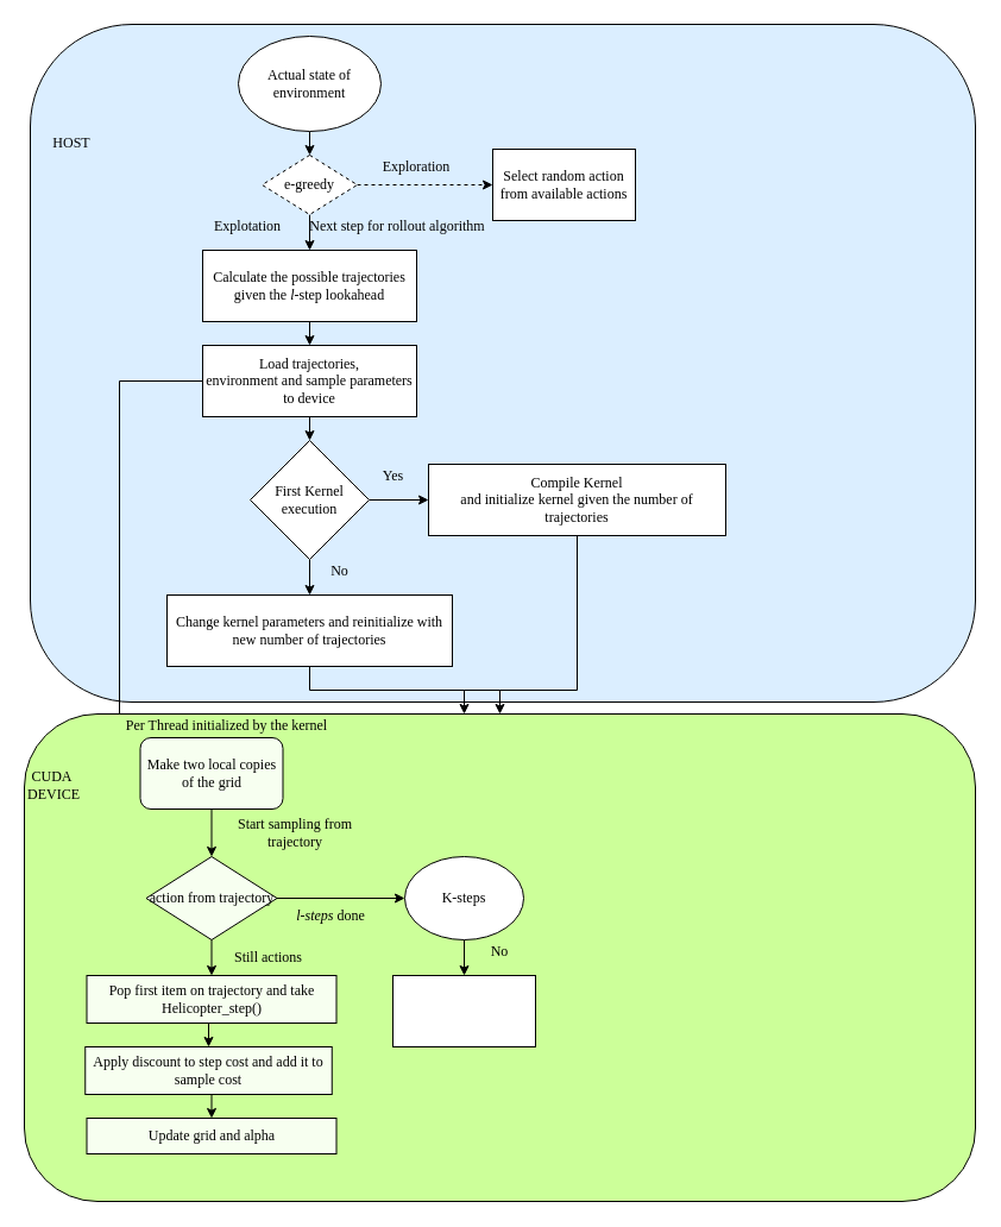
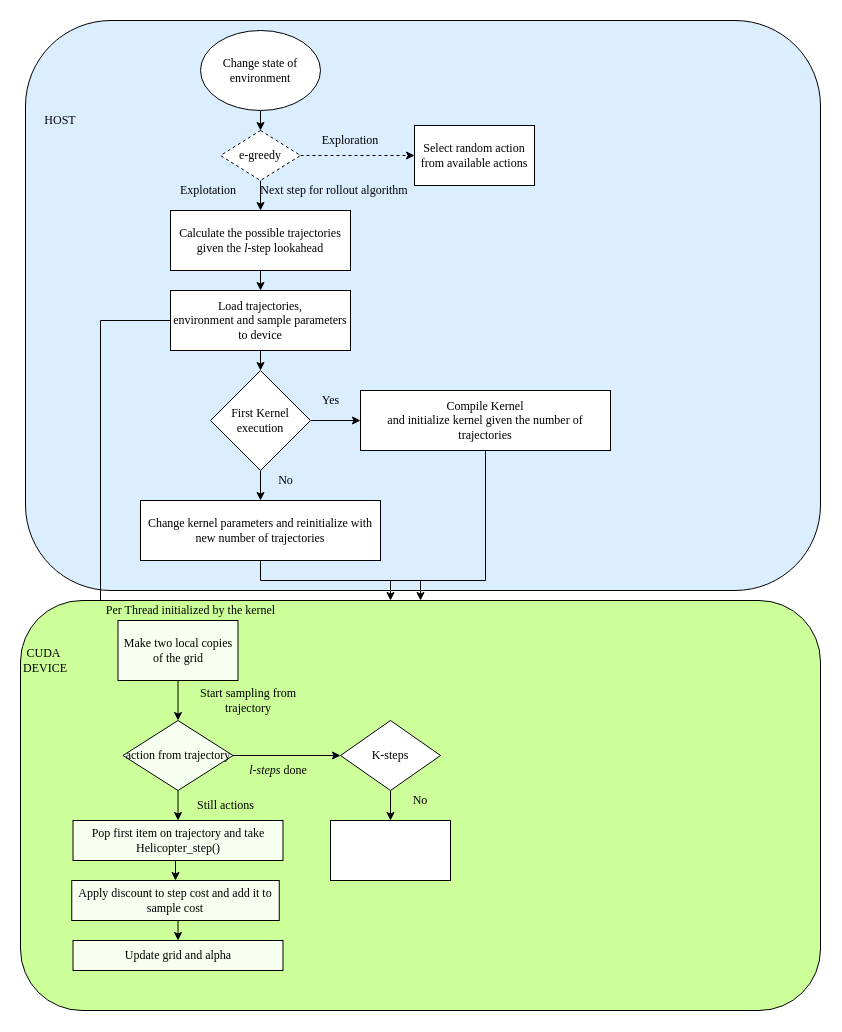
- <mxCell id="5" value="Actual state of environment" style="ellipse;whiteSpace=wrap;html=1;fontFamily=Verdana;fontSize=12;" vertex="1" parent="1"><mxGeometry x="200" y="30" width="120" height="80" as="geometry" /></mxCell>
+ <mxCell id="5" value="Change state of environment" style="ellipse;whiteSpace=wrap;html=1;fontFamily=Verdana;fontSize=12;" vertex="1" parent="1"><mxGeometry x="200" y="30" width="120" height="80" as="geometry" /></mxCell>
- <mxCell id="24" value="Make two local copies of the grid" style="whiteSpace=wrap;html=1;labelBackgroundColor=none;fontFamily=Verdana;fontSize=12;fontColor=#000000;fillColor=#F7FFF0;rounded=1;" vertex="1" parent="1"><mxGeometry x="117.5" y="620" width="120" height="60" as="geometry" /></mxCell>
+ <mxCell id="24" value="Make two local copies of the grid" style="rounded=0;whiteSpace=wrap;html=1;labelBackgroundColor=none;fontFamily=Verdana;fontSize=12;fontColor=#000000;fillColor=#F7FFF0;" vertex="1" parent="1"><mxGeometry x="117.5" y="620" width="120" height="60" as="geometry" /></mxCell>
- <mxCell id="43" value="K-steps" style="ellipse;whiteSpace=wrap;html=1;labelBackgroundColor=none;fillColor=#FFFFFF;fontFamily=Verdana;fontSize=12;fontColor=#000000;" vertex="1" parent="1"><mxGeometry x="340" y="720" width="100" height="70" as="geometry" /></mxCell>
+ <mxCell id="43" value="K-steps" style="rhombus;whiteSpace=wrap;html=1;labelBackgroundColor=none;fillColor=#FFFFFF;fontFamily=Verdana;fontSize=12;fontColor=#000000;" vertex="1" parent="1"><mxGeometry x="340" y="720" width="100" height="70" as="geometry" /></mxCell>
